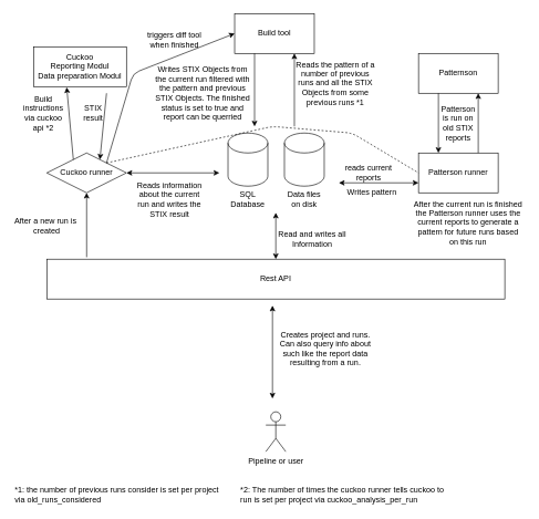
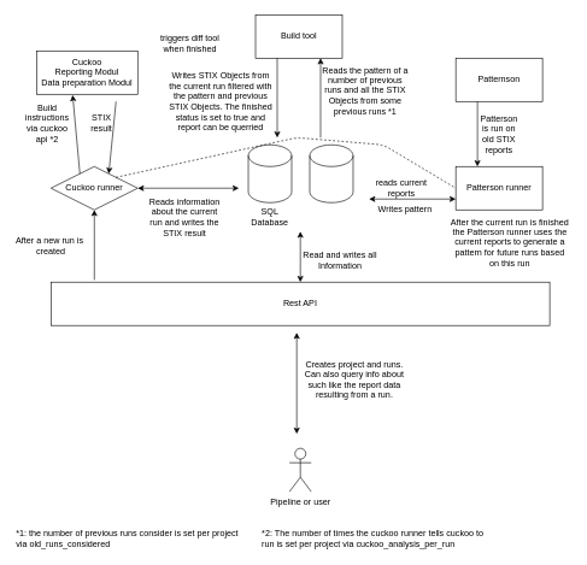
- <mxCell id="26" value="" style="endArrow=classic;html=1;exitX=1;exitY=0;exitDx=0;exitDy=0;entryX=0;entryY=0.5;entryDx=0;entryDy=0;" parent="1" source="13" target="24" edge="1"><mxGeometry width="50" height="50" relative="1" as="geometry"><mxPoint x="390" y="350" as="sourcePoint" /><mxPoint x="440" y="300" as="targetPoint" /><Array as="points"><mxPoint x="200" y="110" /></Array></mxGeometry></mxCell>
- <mxCell id="33" value="" style="endArrow=classic;html=1;entryX=0.75;entryY=1;entryDx=0;entryDy=0;exitX=0.75;exitY=0;exitDx=0;exitDy=0;" parent="1" source="22" target="23" edge="1"><mxGeometry width="50" height="50" relative="1" as="geometry"><mxPoint x="390" y="440" as="sourcePoint" /><mxPoint x="440" y="390" as="targetPoint" /></mxGeometry></mxCell>
- <mxCell id="12" value="Data files on disk" style="text;html=1;strokeColor=none;fillColor=none;align=center;verticalAlign=middle;whiteSpace=wrap;rounded=0;" parent="1" vertex="1"><mxGeometry x="428" y="290" width="60" height="20" as="geometry" /></mxCell>
